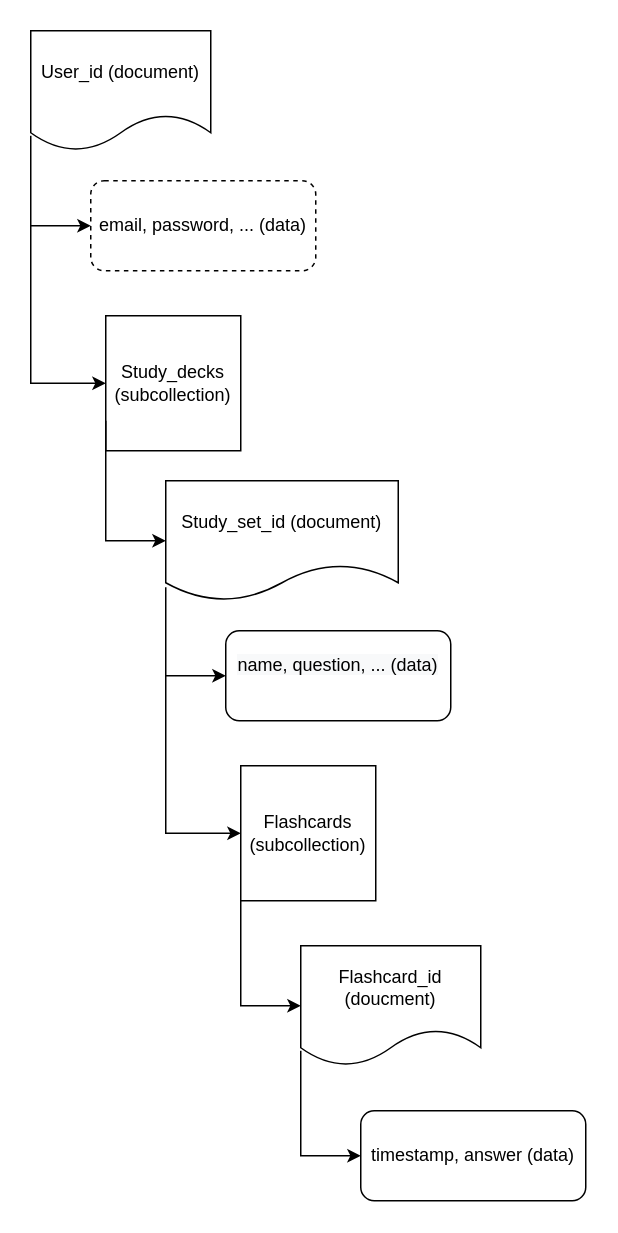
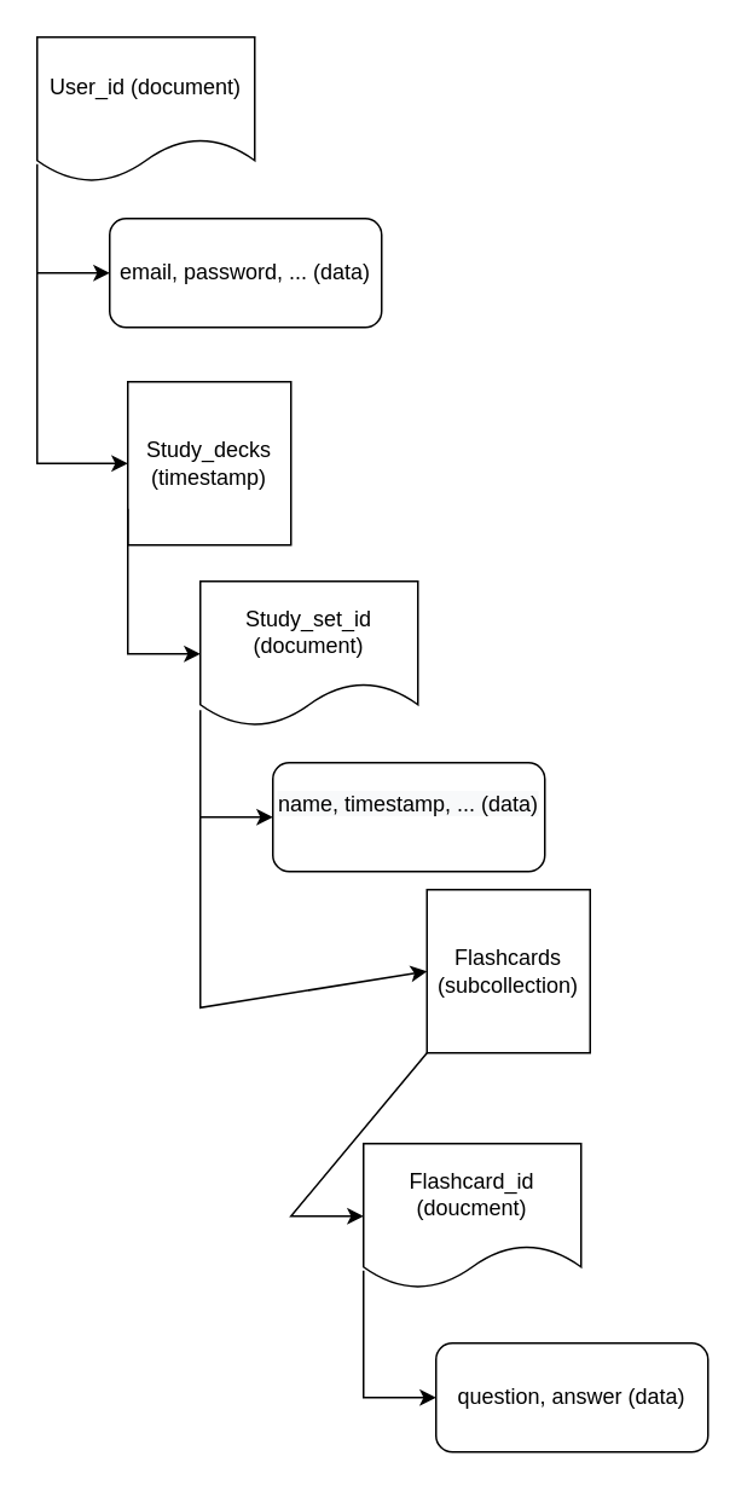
- <mxCell id="2" value="email, password, ... (data)" style="rounded=1;whiteSpace=wrap;html=1;dashed=1;" vertex="1" parent="1"><mxGeometry x="60" y="120" width="150" height="60" as="geometry" /></mxCell>
+ <mxCell id="2" value="email, password, ... (data)" style="rounded=1;whiteSpace=wrap;html=1;" vertex="1" parent="1"><mxGeometry x="60" y="120" width="150" height="60" as="geometry" /></mxCell>
- <mxCell id="10" value="Study_decks&lt;br&gt;(subcollection)" style="whiteSpace=wrap;html=1;aspect=fixed;" vertex="1" parent="1"><mxGeometry x="70" y="210" width="90" height="90" as="geometry" /></mxCell>
+ <mxCell id="10" value="Study_decks&lt;br&gt;(timestamp)" style="whiteSpace=wrap;html=1;aspect=fixed;" vertex="1" parent="1"><mxGeometry x="70" y="210" width="90" height="90" as="geometry" /></mxCell>
- <mxCell id="7" value="Study_set_id (document)" style="shape=document;whiteSpace=wrap;html=1;boundedLbl=1;" vertex="1" parent="1"><mxGeometry x="110" y="320" width="155" height="80" as="geometry" /></mxCell>
+ <mxCell id="7" value="Study_set_id (document)" style="shape=document;whiteSpace=wrap;html=1;boundedLbl=1;" vertex="1" parent="1"><mxGeometry x="110" y="320" width="120" height="80" as="geometry" /></mxCell>
- <mxCell id="6" value="&#10;&lt;span style=&quot;color: rgb(0, 0, 0); font-family: Helvetica; font-size: 12px; font-style: normal; font-variant-ligatures: normal; font-variant-caps: normal; font-weight: 400; letter-spacing: normal; orphans: 2; text-align: center; text-indent: 0px; text-transform: none; widows: 2; word-spacing: 0px; -webkit-text-stroke-width: 0px; background-color: rgb(248, 249, 250); text-decoration-thickness: initial; text-decoration-style: initial; text-decoration-color: initial; float: none; display: inline !important;&quot;&gt;name, question, ... (data)&lt;/span&gt;&#10;&#10;" style="rounded=1;whiteSpace=wrap;html=1;" vertex="1" parent="1"><mxGeometry x="150" y="420" width="150" height="60" as="geometry" /></mxCell>
+ <mxCell id="6" value="&#10;&lt;span style=&quot;color: rgb(0, 0, 0); font-family: Helvetica; font-size: 12px; font-style: normal; font-variant-ligatures: normal; font-variant-caps: normal; font-weight: 400; letter-spacing: normal; orphans: 2; text-align: center; text-indent: 0px; text-transform: none; widows: 2; word-spacing: 0px; -webkit-text-stroke-width: 0px; background-color: rgb(248, 249, 250); text-decoration-thickness: initial; text-decoration-style: initial; text-decoration-color: initial; float: none; display: inline !important;&quot;&gt;name, timestamp, ... (data)&lt;/span&gt;&#10;&#10;" style="rounded=1;whiteSpace=wrap;html=1;" vertex="1" parent="1"><mxGeometry x="150" y="420" width="150" height="60" as="geometry" /></mxCell>
- <mxCell id="12" value="Flashcards (subcollection)" style="whiteSpace=wrap;html=1;aspect=fixed;" vertex="1" parent="1"><mxGeometry x="160" y="510" width="90" height="90" as="geometry" /></mxCell>
+ <mxCell id="12" value="Flashcards (subcollection)" style="whiteSpace=wrap;html=1;aspect=fixed;" vertex="1" parent="1"><mxGeometry x="235" y="490" width="90" height="90" as="geometry" /></mxCell>
- <mxCell id="5" value="timestamp, answer (data)" style="rounded=1;whiteSpace=wrap;html=1;" vertex="1" parent="1"><mxGeometry x="240" y="740" width="150" height="60" as="geometry" /></mxCell>
+ <mxCell id="5" value="question, answer (data)" style="rounded=1;whiteSpace=wrap;html=1;" vertex="1" parent="1"><mxGeometry x="240" y="740" width="150" height="60" as="geometry" /></mxCell>
